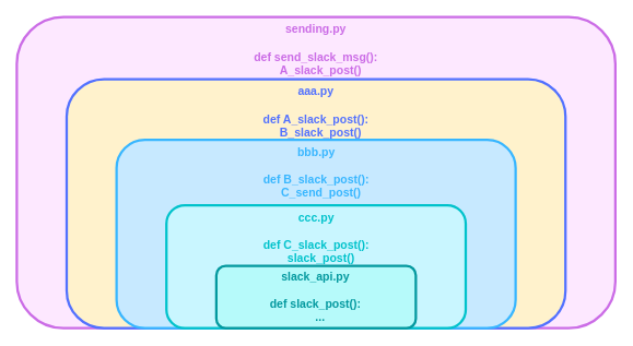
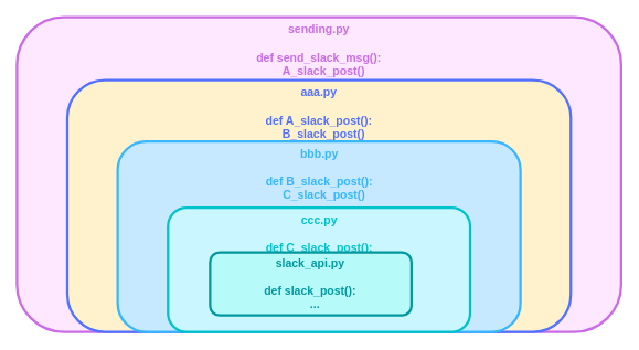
- <mxCell id="4" value="&lt;div style=&quot;font-size: 14px&quot;&gt;&lt;b&gt;&lt;font style=&quot;font-size: 14px&quot;&gt;bbb.py&lt;/font&gt;&lt;/b&gt;&lt;/div&gt;&lt;div style=&quot;font-size: 14px&quot;&gt;&lt;b&gt;&lt;font style=&quot;font-size: 14px&quot;&gt;&lt;br&gt;&lt;/font&gt;&lt;/b&gt;&lt;/div&gt;&lt;div style=&quot;font-size: 14px&quot;&gt;&lt;span&gt;&lt;b&gt;&lt;font style=&quot;font-size: 14px&quot;&gt;def B_slack_post():&lt;/font&gt;&lt;/b&gt;&lt;/span&gt;&lt;/div&gt;&lt;div style=&quot;font-size: 14px&quot;&gt;&lt;b&gt;&lt;font style=&quot;font-size: 14px&quot;&gt;&amp;nbsp; &amp;nbsp;C_send_post()&lt;/font&gt;&lt;/b&gt;&lt;/div&gt;" style="rounded=1;whiteSpace=wrap;html=1;strokeColor=#38b6ff;fillColor=#C7E9FF;align=center;verticalAlign=top;fontColor=#38b6ff;strokeWidth=3;" vertex="1" parent="1"><mxGeometry x="141.67" y="170" width="486.67" height="230" as="geometry" /></mxCell>
+ <mxCell id="4" value="&lt;div style=&quot;font-size: 14px&quot;&gt;&lt;b&gt;&lt;font style=&quot;font-size: 14px&quot;&gt;bbb.py&lt;/font&gt;&lt;/b&gt;&lt;/div&gt;&lt;div style=&quot;font-size: 14px&quot;&gt;&lt;b&gt;&lt;font style=&quot;font-size: 14px&quot;&gt;&lt;br&gt;&lt;/font&gt;&lt;/b&gt;&lt;/div&gt;&lt;div style=&quot;font-size: 14px&quot;&gt;&lt;span&gt;&lt;b&gt;&lt;font style=&quot;font-size: 14px&quot;&gt;def B_slack_post():&lt;/font&gt;&lt;/b&gt;&lt;/span&gt;&lt;/div&gt;&lt;div style=&quot;font-size: 14px&quot;&gt;&lt;b&gt;&lt;font style=&quot;font-size: 14px&quot;&gt;&amp;nbsp; &amp;nbsp;C_slack_post()&lt;/font&gt;&lt;/b&gt;&lt;/div&gt;" style="rounded=1;whiteSpace=wrap;html=1;strokeColor=#38b6ff;fillColor=#C7E9FF;align=center;verticalAlign=top;fontColor=#38b6ff;strokeWidth=3;" vertex="1" parent="1"><mxGeometry x="141.67" y="170" width="486.67" height="230" as="geometry" /></mxCell>
- <mxCell id="6" value="&lt;div style=&quot;font-size: 14px&quot;&gt;&lt;b&gt;&lt;font color=&quot;#03989e&quot; style=&quot;font-size: 14px&quot;&gt;slack_api.py&lt;/font&gt;&lt;/b&gt;&lt;/div&gt;&lt;div style=&quot;font-size: 14px&quot;&gt;&lt;b&gt;&lt;font color=&quot;#03989e&quot; style=&quot;font-size: 14px&quot;&gt;&lt;br&gt;&lt;/font&gt;&lt;/b&gt;&lt;/div&gt;&lt;div style=&quot;font-size: 14px&quot;&gt;&lt;span&gt;&lt;b&gt;&lt;font color=&quot;#03989e&quot; style=&quot;font-size: 14px&quot;&gt;def slack_post():&lt;/font&gt;&lt;/b&gt;&lt;/span&gt;&lt;/div&gt;&lt;div style=&quot;font-size: 14px&quot;&gt;&lt;b&gt;&lt;font color=&quot;#03989e&quot; style=&quot;font-size: 14px&quot;&gt;&amp;nbsp; &amp;nbsp;...&lt;/font&gt;&lt;/b&gt;&lt;/div&gt;" style="rounded=1;whiteSpace=wrap;html=1;strokeColor=#03989E;align=center;verticalAlign=middle;fillColor=#B6FAFA;strokeWidth=3;" vertex="1" parent="1"><mxGeometry x="263.333" y="324" width="243.333" height="76" as="geometry" /></mxCell>
+ <mxCell id="6" value="&lt;div style=&quot;font-size: 14px&quot;&gt;&lt;b&gt;&lt;font color=&quot;#03989e&quot; style=&quot;font-size: 14px&quot;&gt;slack_api.py&lt;/font&gt;&lt;/b&gt;&lt;/div&gt;&lt;div style=&quot;font-size: 14px&quot;&gt;&lt;b&gt;&lt;font color=&quot;#03989e&quot; style=&quot;font-size: 14px&quot;&gt;&lt;br&gt;&lt;/font&gt;&lt;/b&gt;&lt;/div&gt;&lt;div style=&quot;font-size: 14px&quot;&gt;&lt;span&gt;&lt;b&gt;&lt;font color=&quot;#03989e&quot; style=&quot;font-size: 14px&quot;&gt;def slack_post():&lt;/font&gt;&lt;/b&gt;&lt;/span&gt;&lt;/div&gt;&lt;div style=&quot;font-size: 14px&quot;&gt;&lt;b&gt;&lt;font color=&quot;#03989e&quot; style=&quot;font-size: 14px&quot;&gt;&amp;nbsp; &amp;nbsp;...&lt;/font&gt;&lt;/b&gt;&lt;/div&gt;" style="rounded=1;whiteSpace=wrap;html=1;strokeColor=#03989E;align=center;verticalAlign=middle;fillColor=#B6FAFA;strokeWidth=3;" vertex="1" parent="1"><mxGeometry x="253.333" y="304" width="243.333" height="76" as="geometry" /></mxCell>
